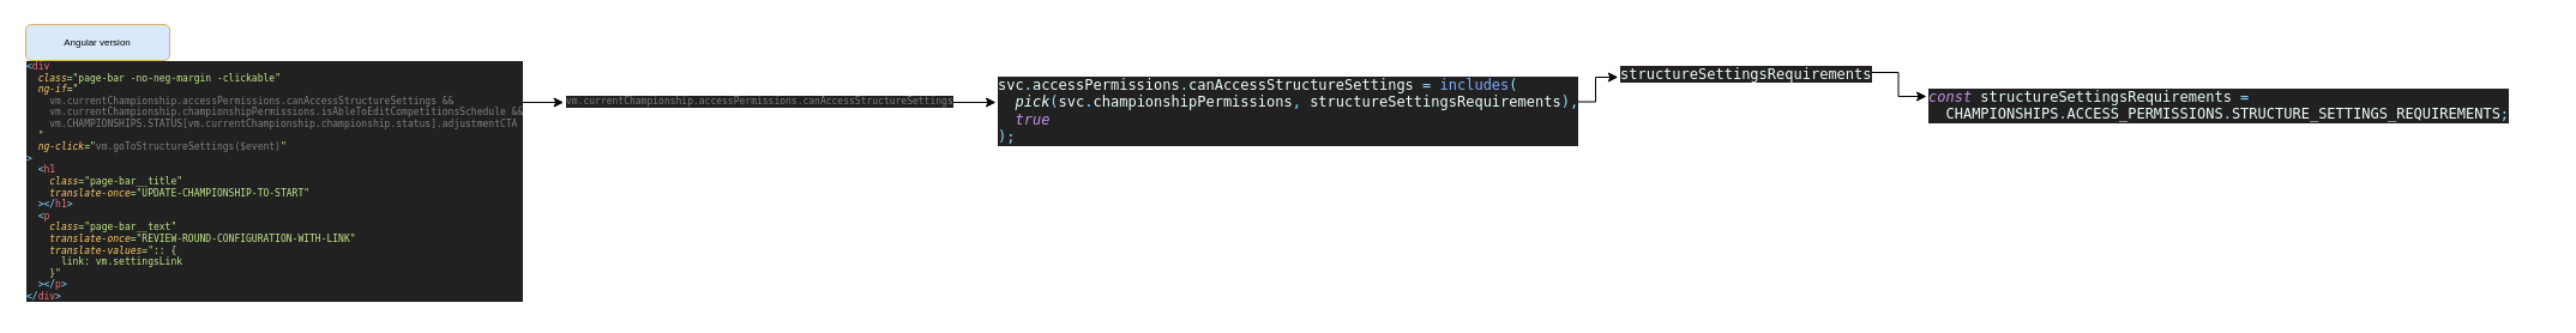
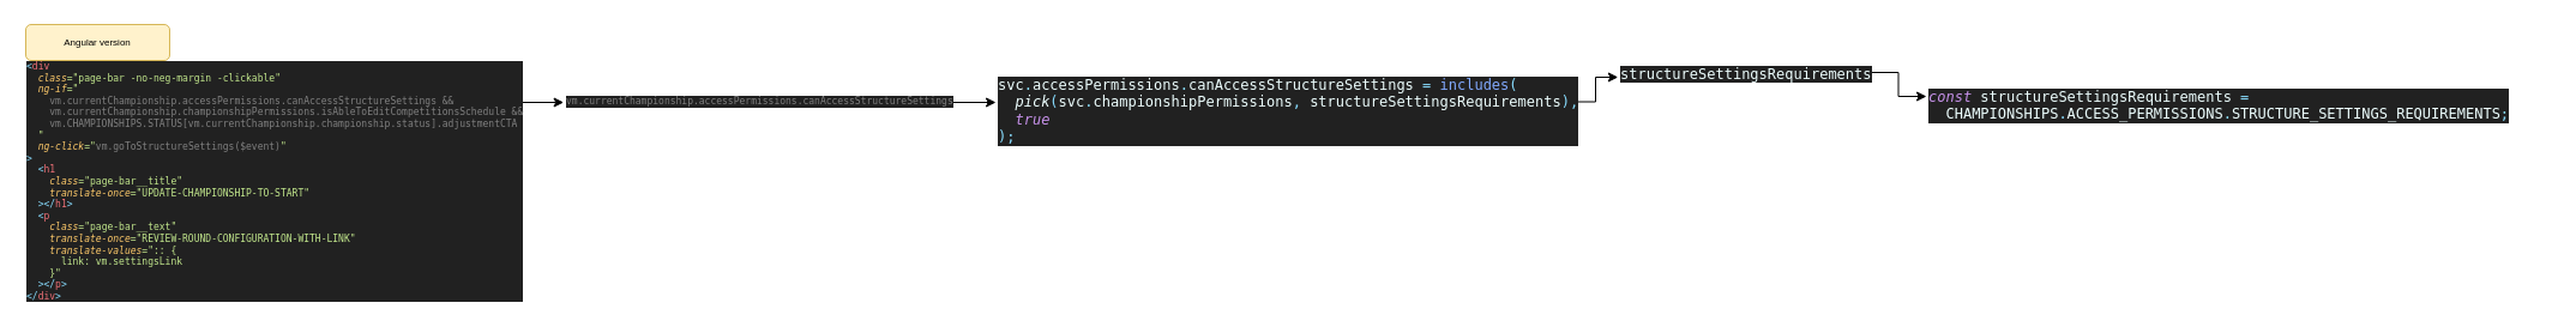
- <mxCell id="4" value="Angular version" style="rounded=1;whiteSpace=wrap;html=1;fontSize=8;fillColor=#dae8fc;strokeColor=#d6b656;" vertex="1" parent="1"><mxGeometry x="21" y="20" width="120" height="30" as="geometry" /></mxCell>
+ <mxCell id="4" value="Angular version" style="rounded=1;whiteSpace=wrap;html=1;fontSize=8;fillColor=#fff2cc;strokeColor=#d6b656;" vertex="1" parent="1"><mxGeometry x="21" y="20" width="120" height="30" as="geometry" /></mxCell>
